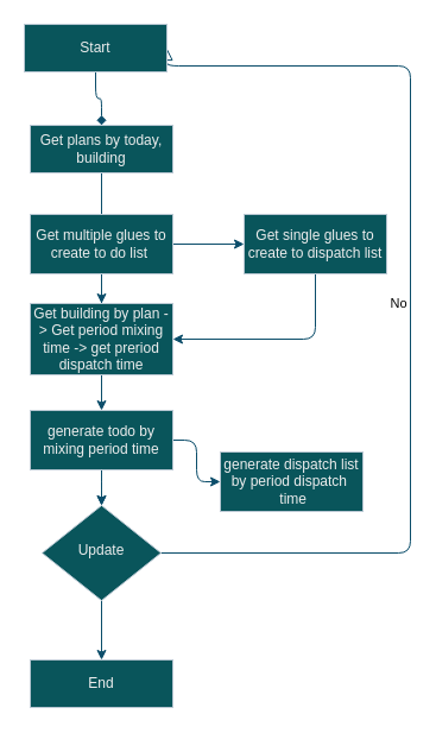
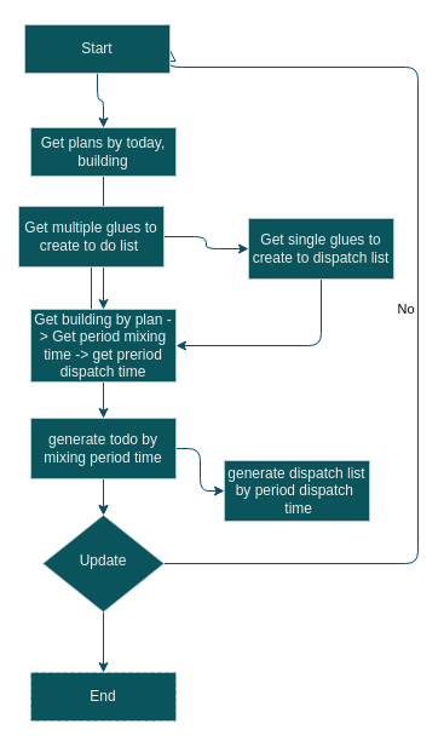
- <mxCell id="8" value="" style="edgeStyle=orthogonalEdgeStyle;orthogonalLoop=1;jettySize=auto;html=1;strokeColor=#0B4D6A;endArrow=diamond;" edge="1" parent="1" source="9" target="3"><mxGeometry relative="1" as="geometry" /></mxCell>
+ <mxCell id="8" value="" style="edgeStyle=orthogonalEdgeStyle;orthogonalLoop=1;jettySize=auto;html=1;strokeColor=#0B4D6A;" edge="1" parent="1" source="9" target="3"><mxGeometry relative="1" as="geometry" /></mxCell>
- <mxCell id="12" value="Get multiple glues to create to do list&amp;nbsp;" style="whiteSpace=wrap;html=1;fontSize=12;glass=0;strokeWidth=1;shadow=0;fillColor=#09555B;strokeColor=#BAC8D3;fontColor=#EEEEEE;" vertex="1" parent="1"><mxGeometry x="25" y="180" width="120" height="50" as="geometry" /></mxCell>
+ <mxCell id="12" value="Get multiple glues to create to do list&amp;nbsp;" style="whiteSpace=wrap;html=1;fontSize=12;glass=0;strokeWidth=1;shadow=0;fillColor=#09555B;strokeColor=#BAC8D3;fontColor=#EEEEEE;" vertex="1" parent="1"><mxGeometry x="15" y="170" width="120" height="50" as="geometry" /></mxCell>
- <mxCell id="7" value="End" style="whiteSpace=wrap;html=1;fontSize=12;glass=0;strokeWidth=1;shadow=0;fillColor=#09555B;strokeColor=#BAC8D3;fontColor=#EEEEEE;" parent="1" vertex="1"><mxGeometry x="25" y="555" width="120" height="40" as="geometry" /></mxCell>
+ <mxCell id="7" value="End" style="whiteSpace=wrap;html=1;fontSize=12;glass=0;strokeWidth=1;shadow=0;fillColor=#09555B;strokeColor=#BAC8D3;fontColor=#EEEEEE;dashed=1;" parent="1" vertex="1"><mxGeometry x="25" y="555" width="120" height="40" as="geometry" /></mxCell>
